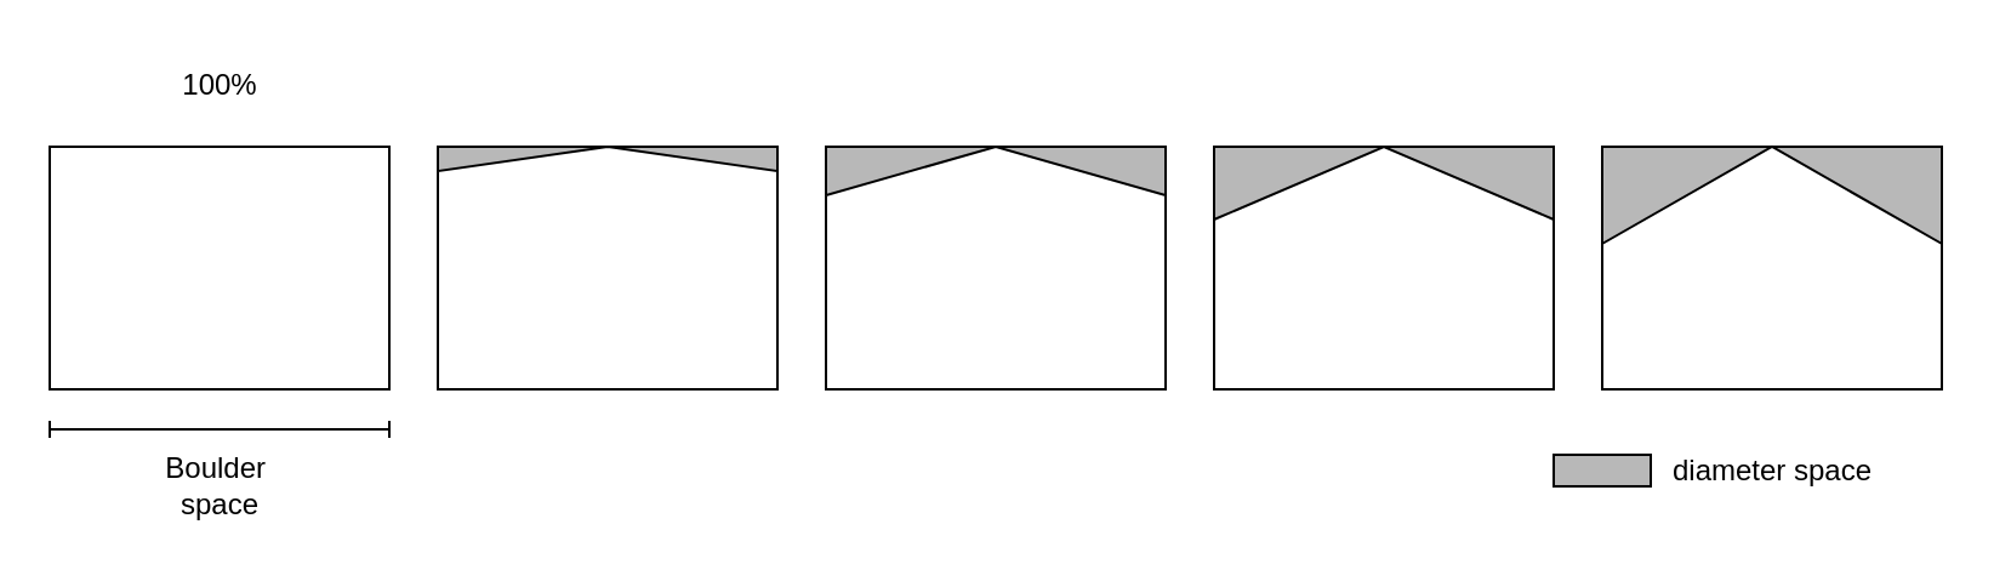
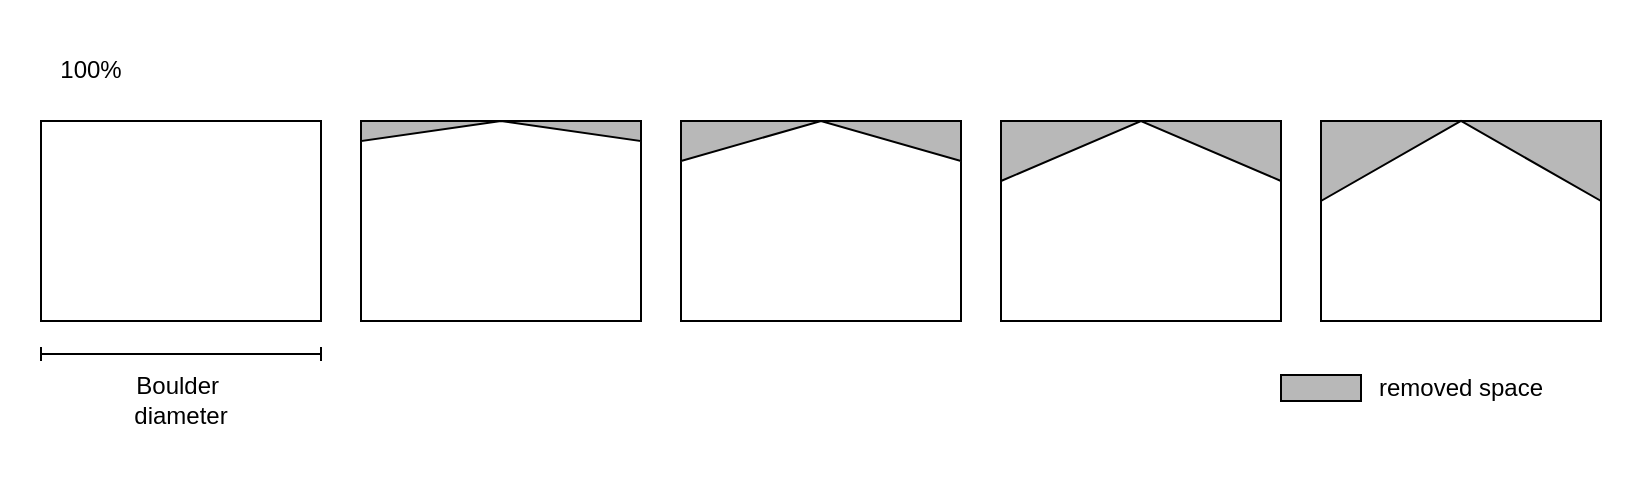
- <mxCell id="12" value="100%" style="text;html=1;align=center;verticalAlign=middle;resizable=0;points=[];autosize=1;strokeColor=none;fillColor=none;" vertex="1" parent="1"><mxGeometry x="65" y="20" width="50" height="30" as="geometry" /></mxCell>
+ <mxCell id="12" value="100%" style="text;html=1;align=center;verticalAlign=middle;resizable=0;points=[];autosize=1;strokeColor=none;fillColor=none;" vertex="1" parent="1"><mxGeometry x="20" y="20" width="50" height="30" as="geometry" /></mxCell>
- <mxCell id="16" value="diameter space" style="text;html=1;align=center;verticalAlign=middle;resizable=0;points=[];autosize=1;strokeColor=none;fillColor=none;" vertex="1" parent="1"><mxGeometry x="675" y="178.5" width="110" height="30" as="geometry" /></mxCell>
+ <mxCell id="16" value="removed space" style="text;html=1;align=center;verticalAlign=middle;resizable=0;points=[];autosize=1;strokeColor=none;fillColor=none;" vertex="1" parent="1"><mxGeometry x="675" y="178.5" width="110" height="30" as="geometry" /></mxCell>
- <mxCell id="13" value="Boulder&amp;nbsp;&lt;div&gt;space&lt;/div&gt;" style="text;html=1;align=center;verticalAlign=middle;resizable=0;points=[];autosize=1;strokeColor=none;fillColor=none;" vertex="1" parent="1"><mxGeometry x="55" y="180" width="70" height="40" as="geometry" /></mxCell>
+ <mxCell id="13" value="Boulder&amp;nbsp;&lt;div&gt;diameter&lt;/div&gt;" style="text;html=1;align=center;verticalAlign=middle;resizable=0;points=[];autosize=1;strokeColor=none;fillColor=none;" vertex="1" parent="1"><mxGeometry x="55" y="180" width="70" height="40" as="geometry" /></mxCell>
